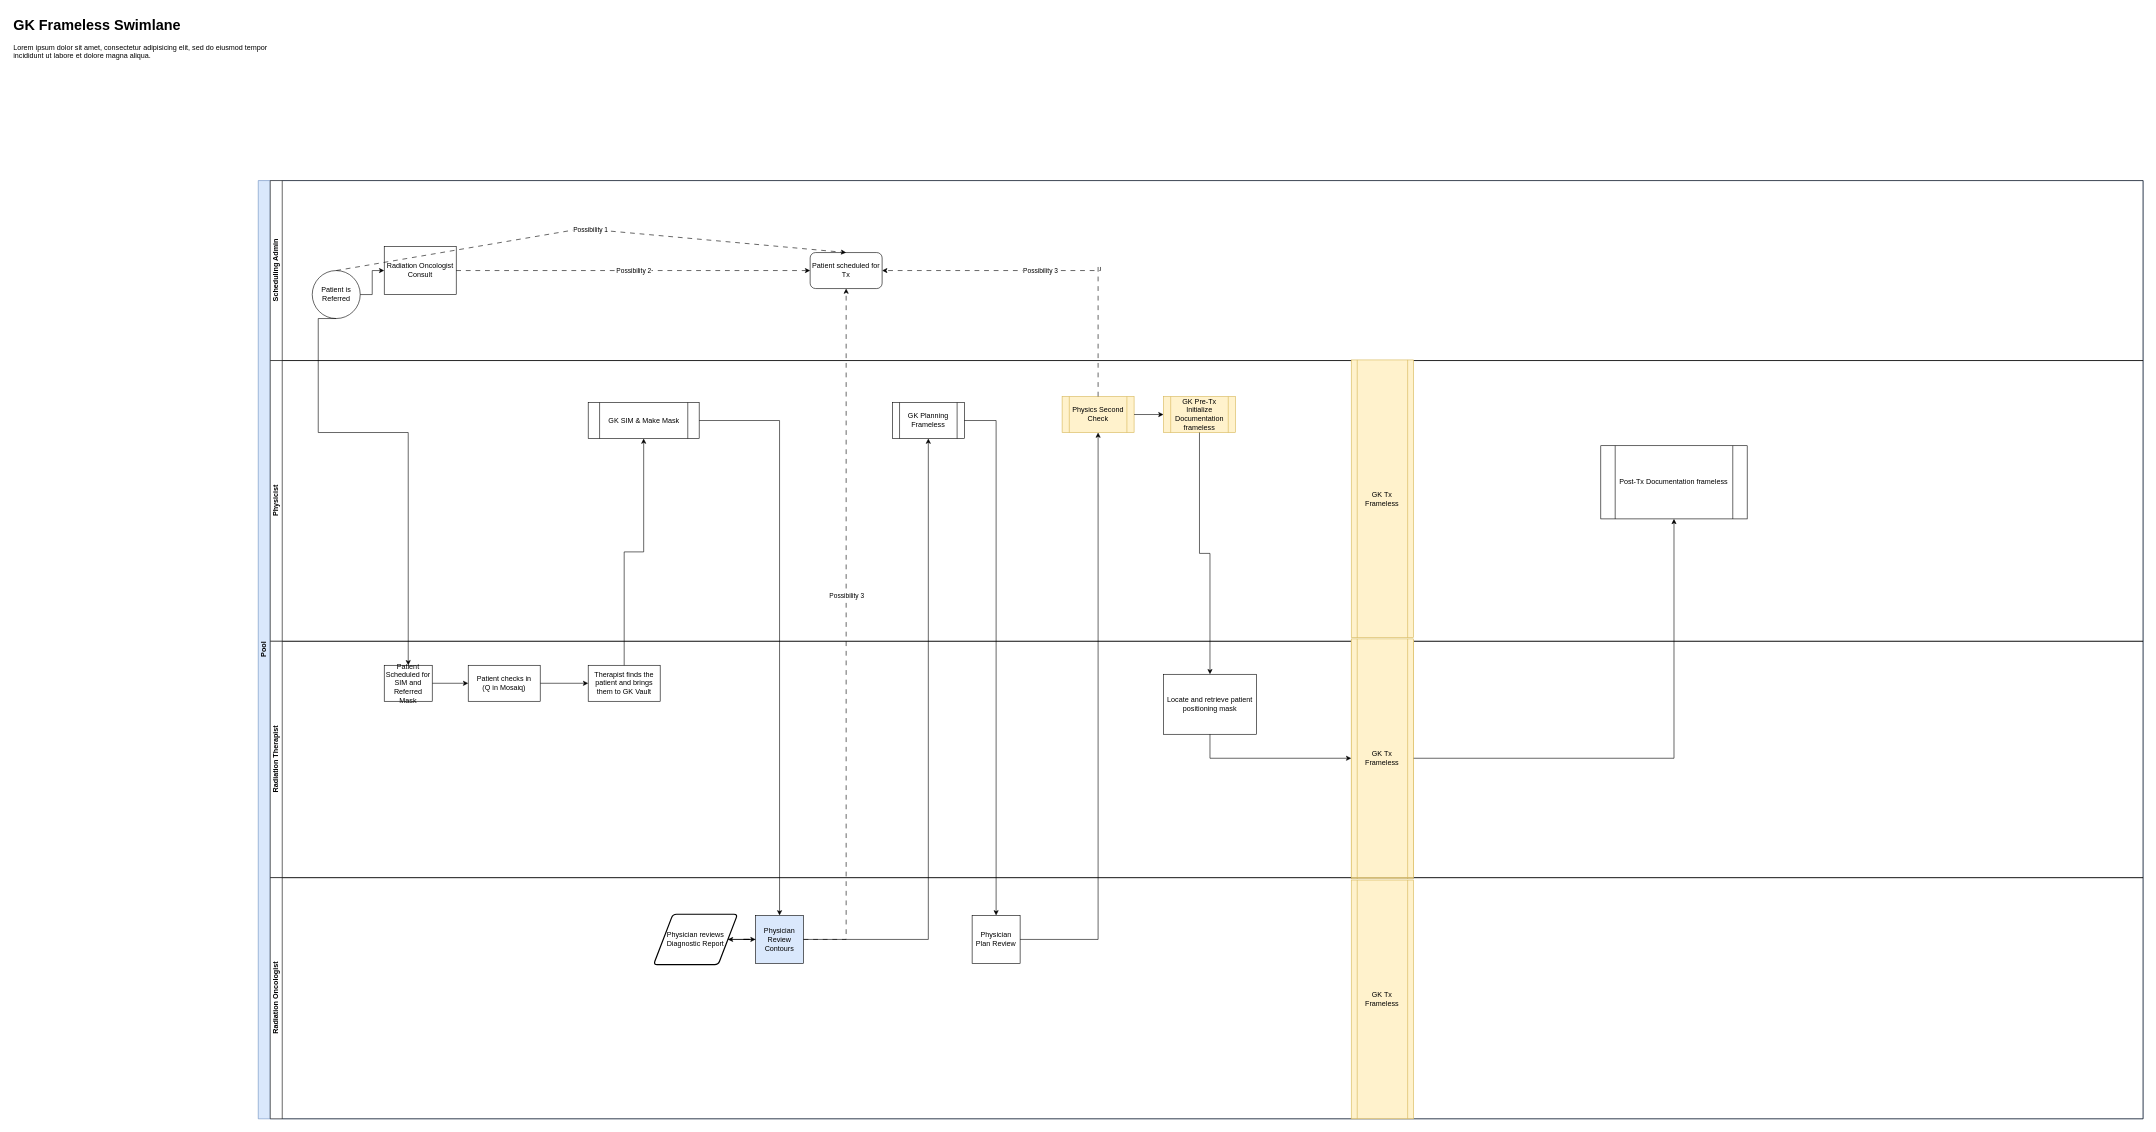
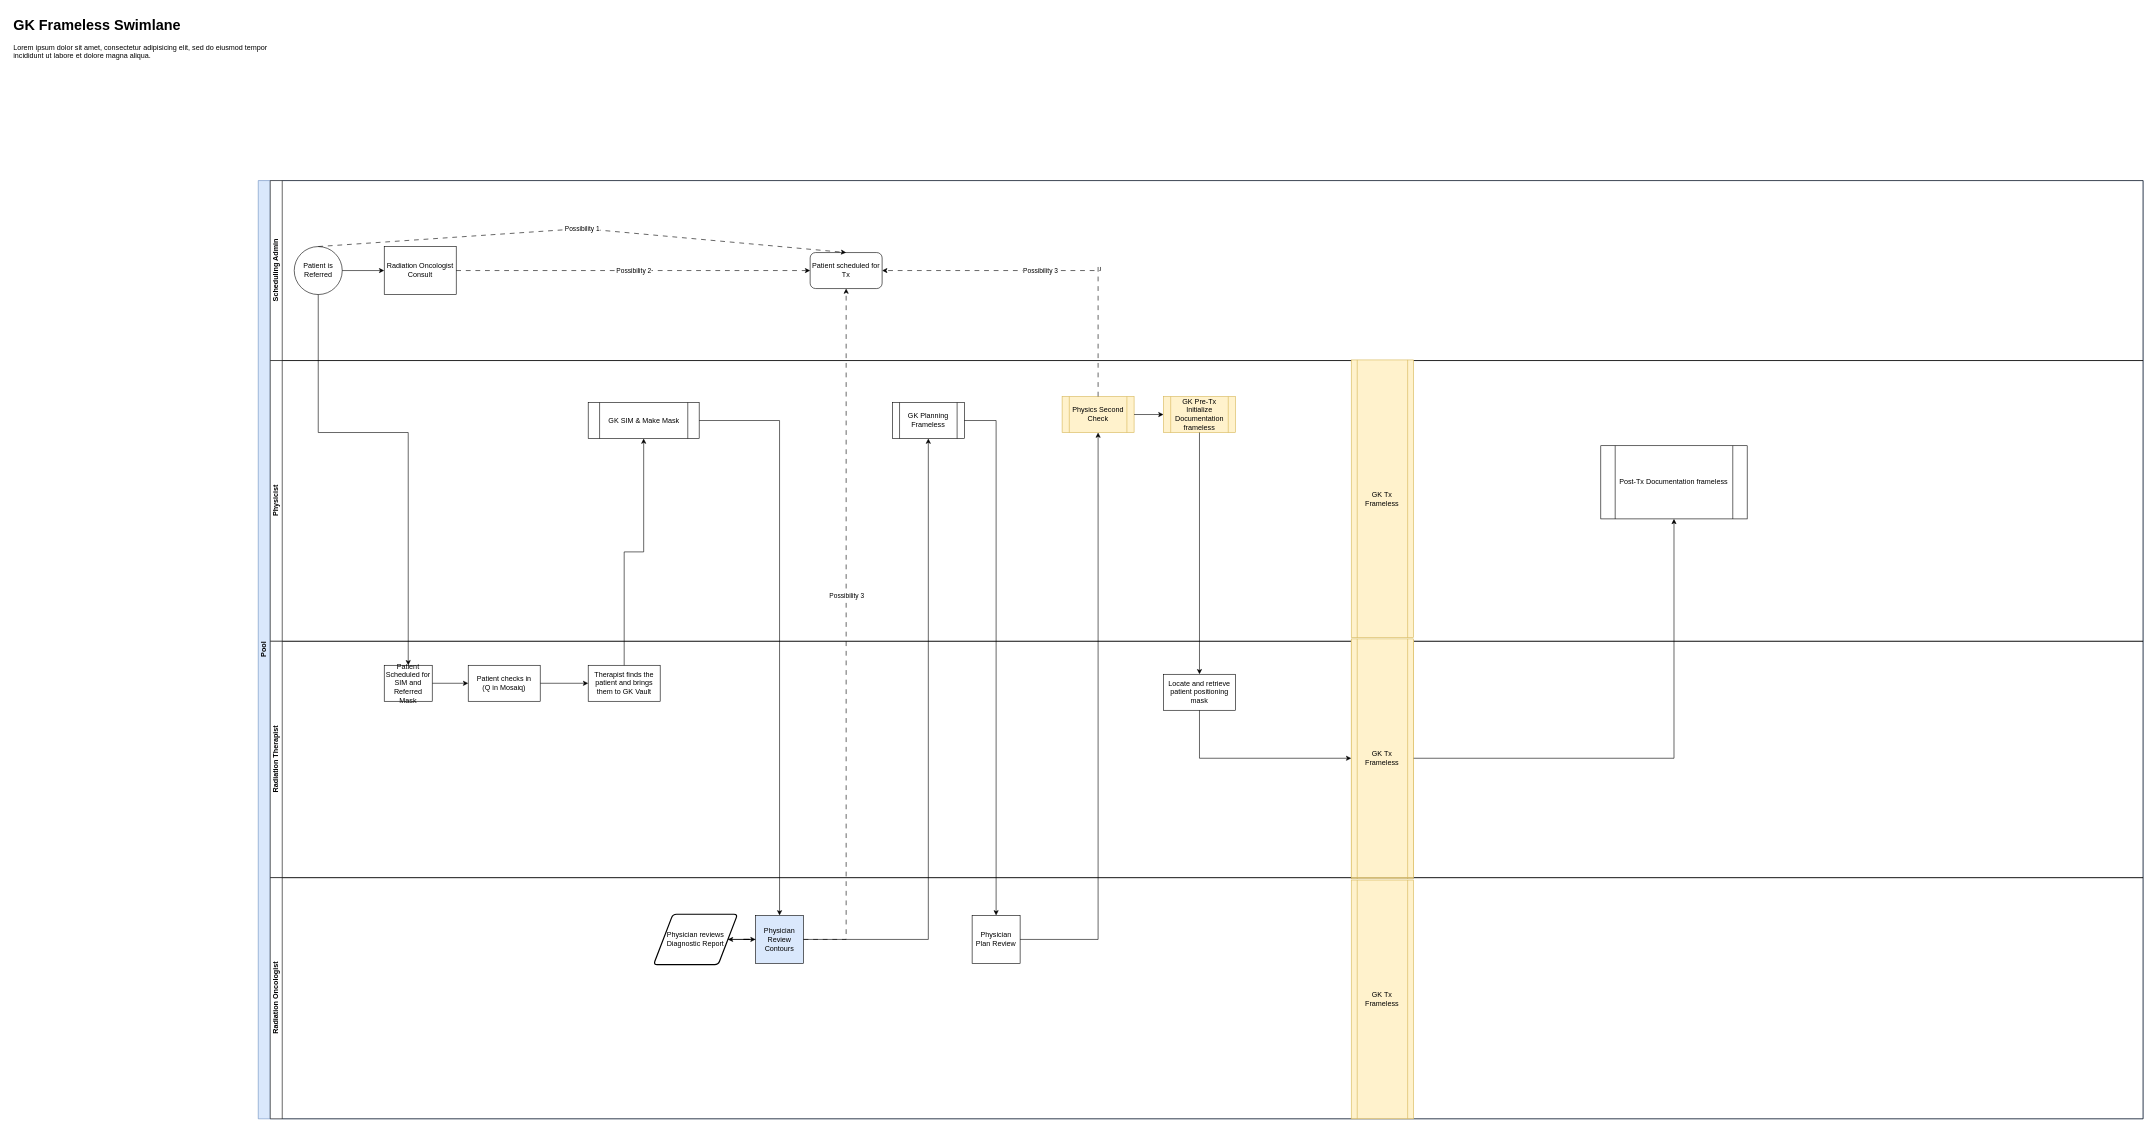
- <mxCell id="5" value="Patient is Referred" style="ellipse;whiteSpace=wrap;html=1;" parent="3" vertex="1"><mxGeometry x="70" y="150" width="80" height="80" as="geometry" /></mxCell>
+ <mxCell id="5" value="Patient is Referred" style="ellipse;whiteSpace=wrap;html=1;" parent="3" vertex="1"><mxGeometry x="40" y="110" width="80" height="80" as="geometry" /></mxCell>
- <mxCell id="26" value="Locate and retrieve patient positioning mask" style="rounded=0;whiteSpace=wrap;html=1;" vertex="1" parent="20"><mxGeometry x="1489" y="55" width="155" height="100" as="geometry" /></mxCell>
+ <mxCell id="26" value="Locate and retrieve patient positioning mask" style="rounded=0;whiteSpace=wrap;html=1;" vertex="1" parent="20"><mxGeometry x="1489" y="55" width="120" height="60" as="geometry" /></mxCell>
